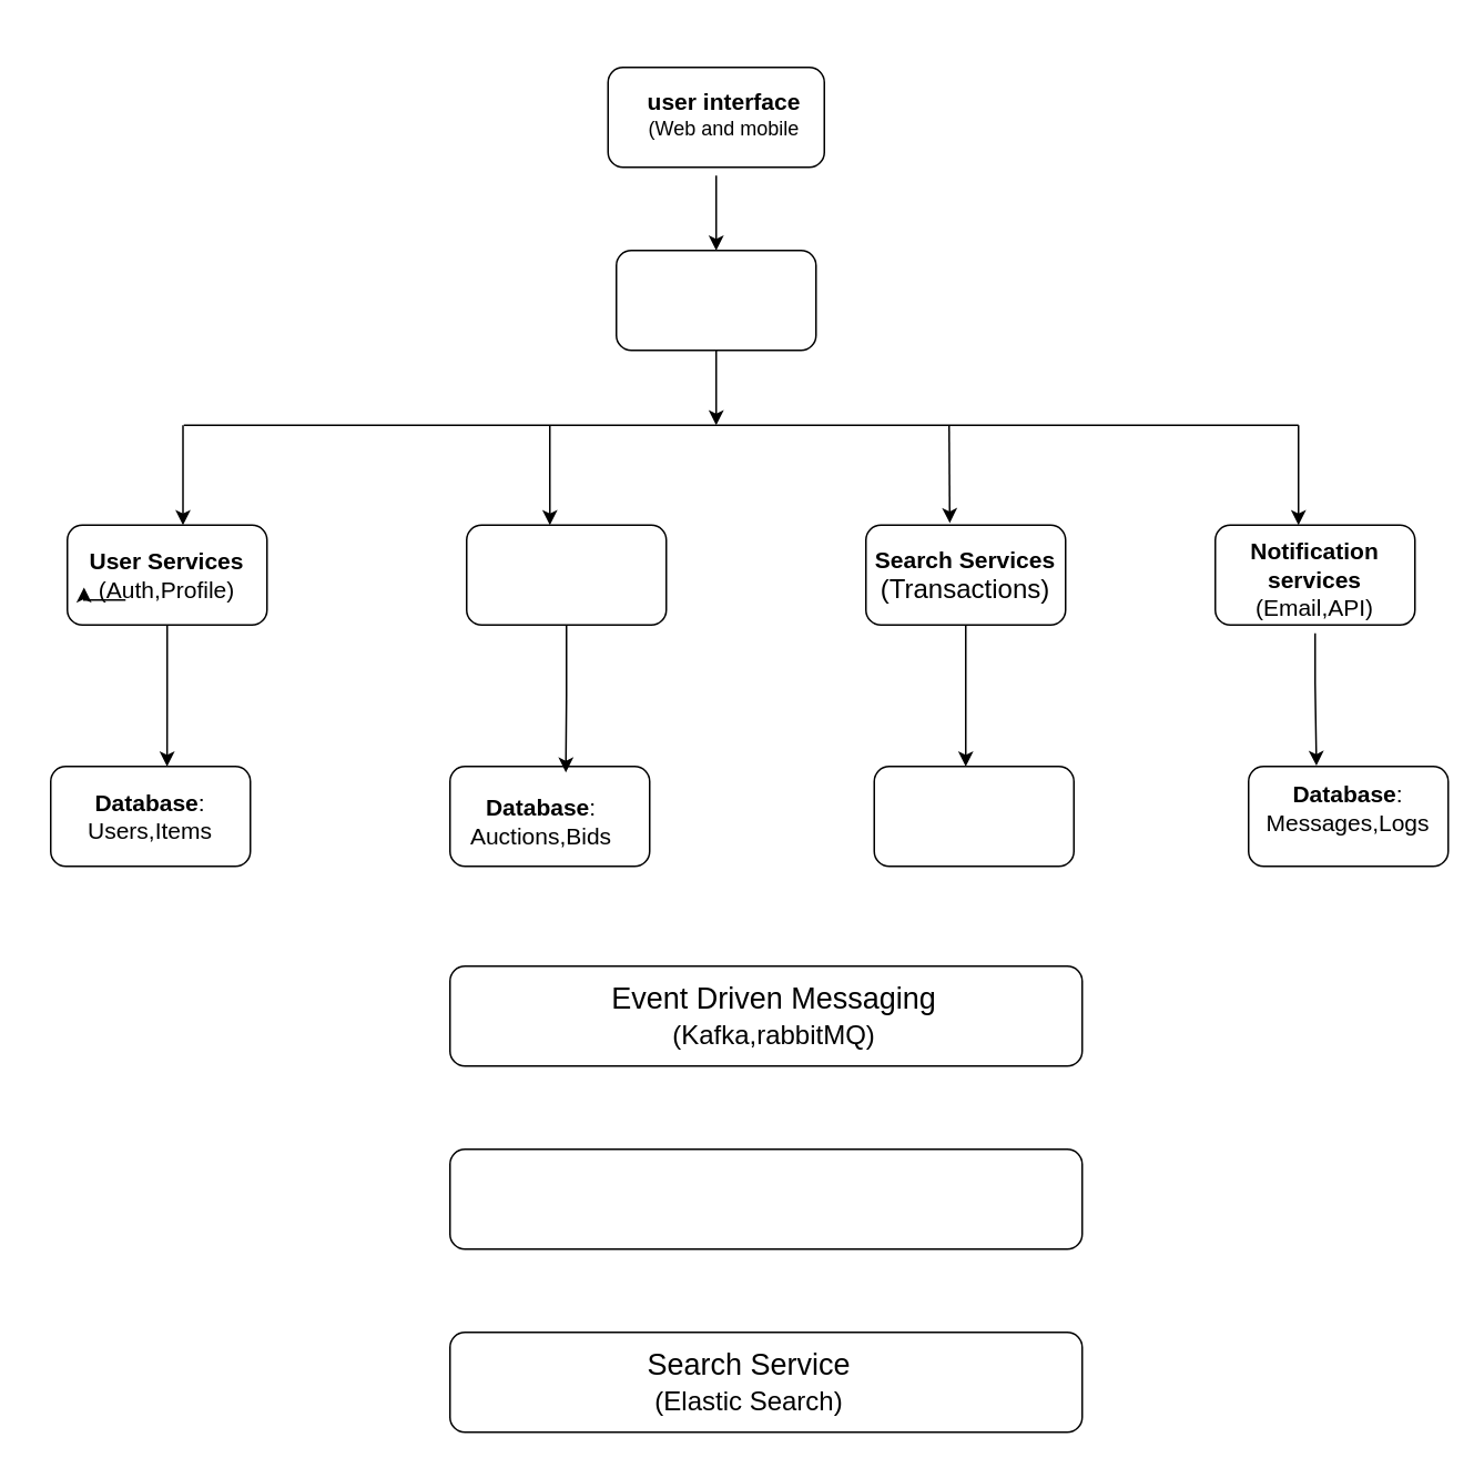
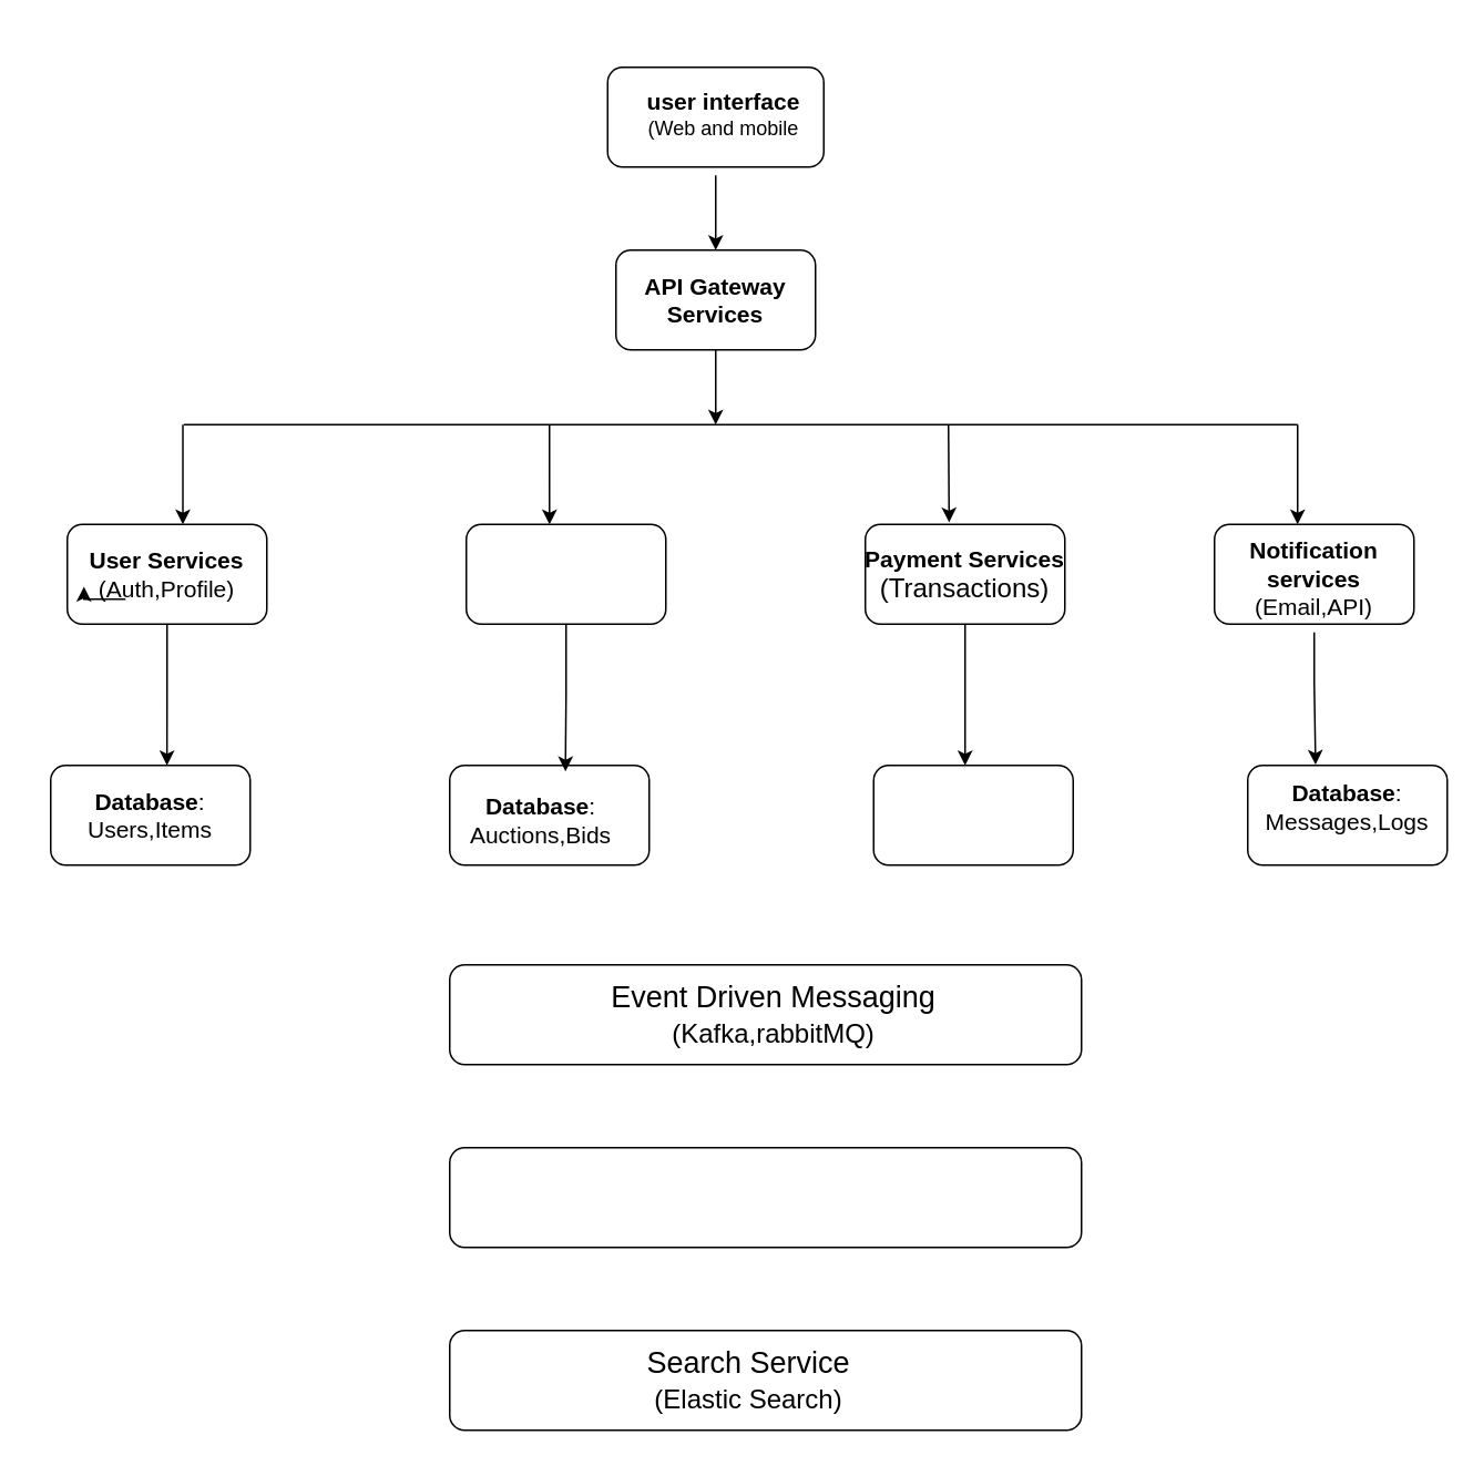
+ <mxCell id="6" value="&lt;font style=&quot;font-size: 14px;&quot;&gt;&lt;b&gt;API Gateway Services&lt;/b&gt;&lt;/font&gt;" style="text;html=1;align=center;verticalAlign=middle;whiteSpace=wrap;rounded=0;" vertex="1" parent="1"><mxGeometry x="370" y="165" width="120" height="30" as="geometry" /></mxCell>
- <mxCell id="12" value="&lt;font style=&quot;&quot;&gt;&lt;b&gt;&lt;span style=&quot;font-size: 14px;&quot;&gt;Search &lt;/span&gt;&lt;font style=&quot;font-size: 14px;&quot;&gt;Services&lt;/font&gt;&lt;/b&gt;&lt;/font&gt;&lt;div&gt;&lt;font size=&quot;3&quot;&gt;(Transactions)&lt;/font&gt;&lt;/div&gt;" style="text;html=1;align=center;verticalAlign=middle;whiteSpace=wrap;rounded=0;" vertex="1" parent="1"><mxGeometry x="515" y="315" width="130" height="60" as="geometry" /></mxCell>
+ <mxCell id="12" value="&lt;font style=&quot;&quot;&gt;&lt;b&gt;&lt;span style=&quot;font-size: 14px;&quot;&gt;Payment &lt;/span&gt;&lt;font style=&quot;font-size: 14px;&quot;&gt;Services&lt;/font&gt;&lt;/b&gt;&lt;/font&gt;&lt;div&gt;&lt;font size=&quot;3&quot;&gt;(Transactions)&lt;/font&gt;&lt;/div&gt;" style="text;html=1;align=center;verticalAlign=middle;whiteSpace=wrap;rounded=0;" vertex="1" parent="1"><mxGeometry x="515" y="315" width="130" height="60" as="geometry" /></mxCell>
